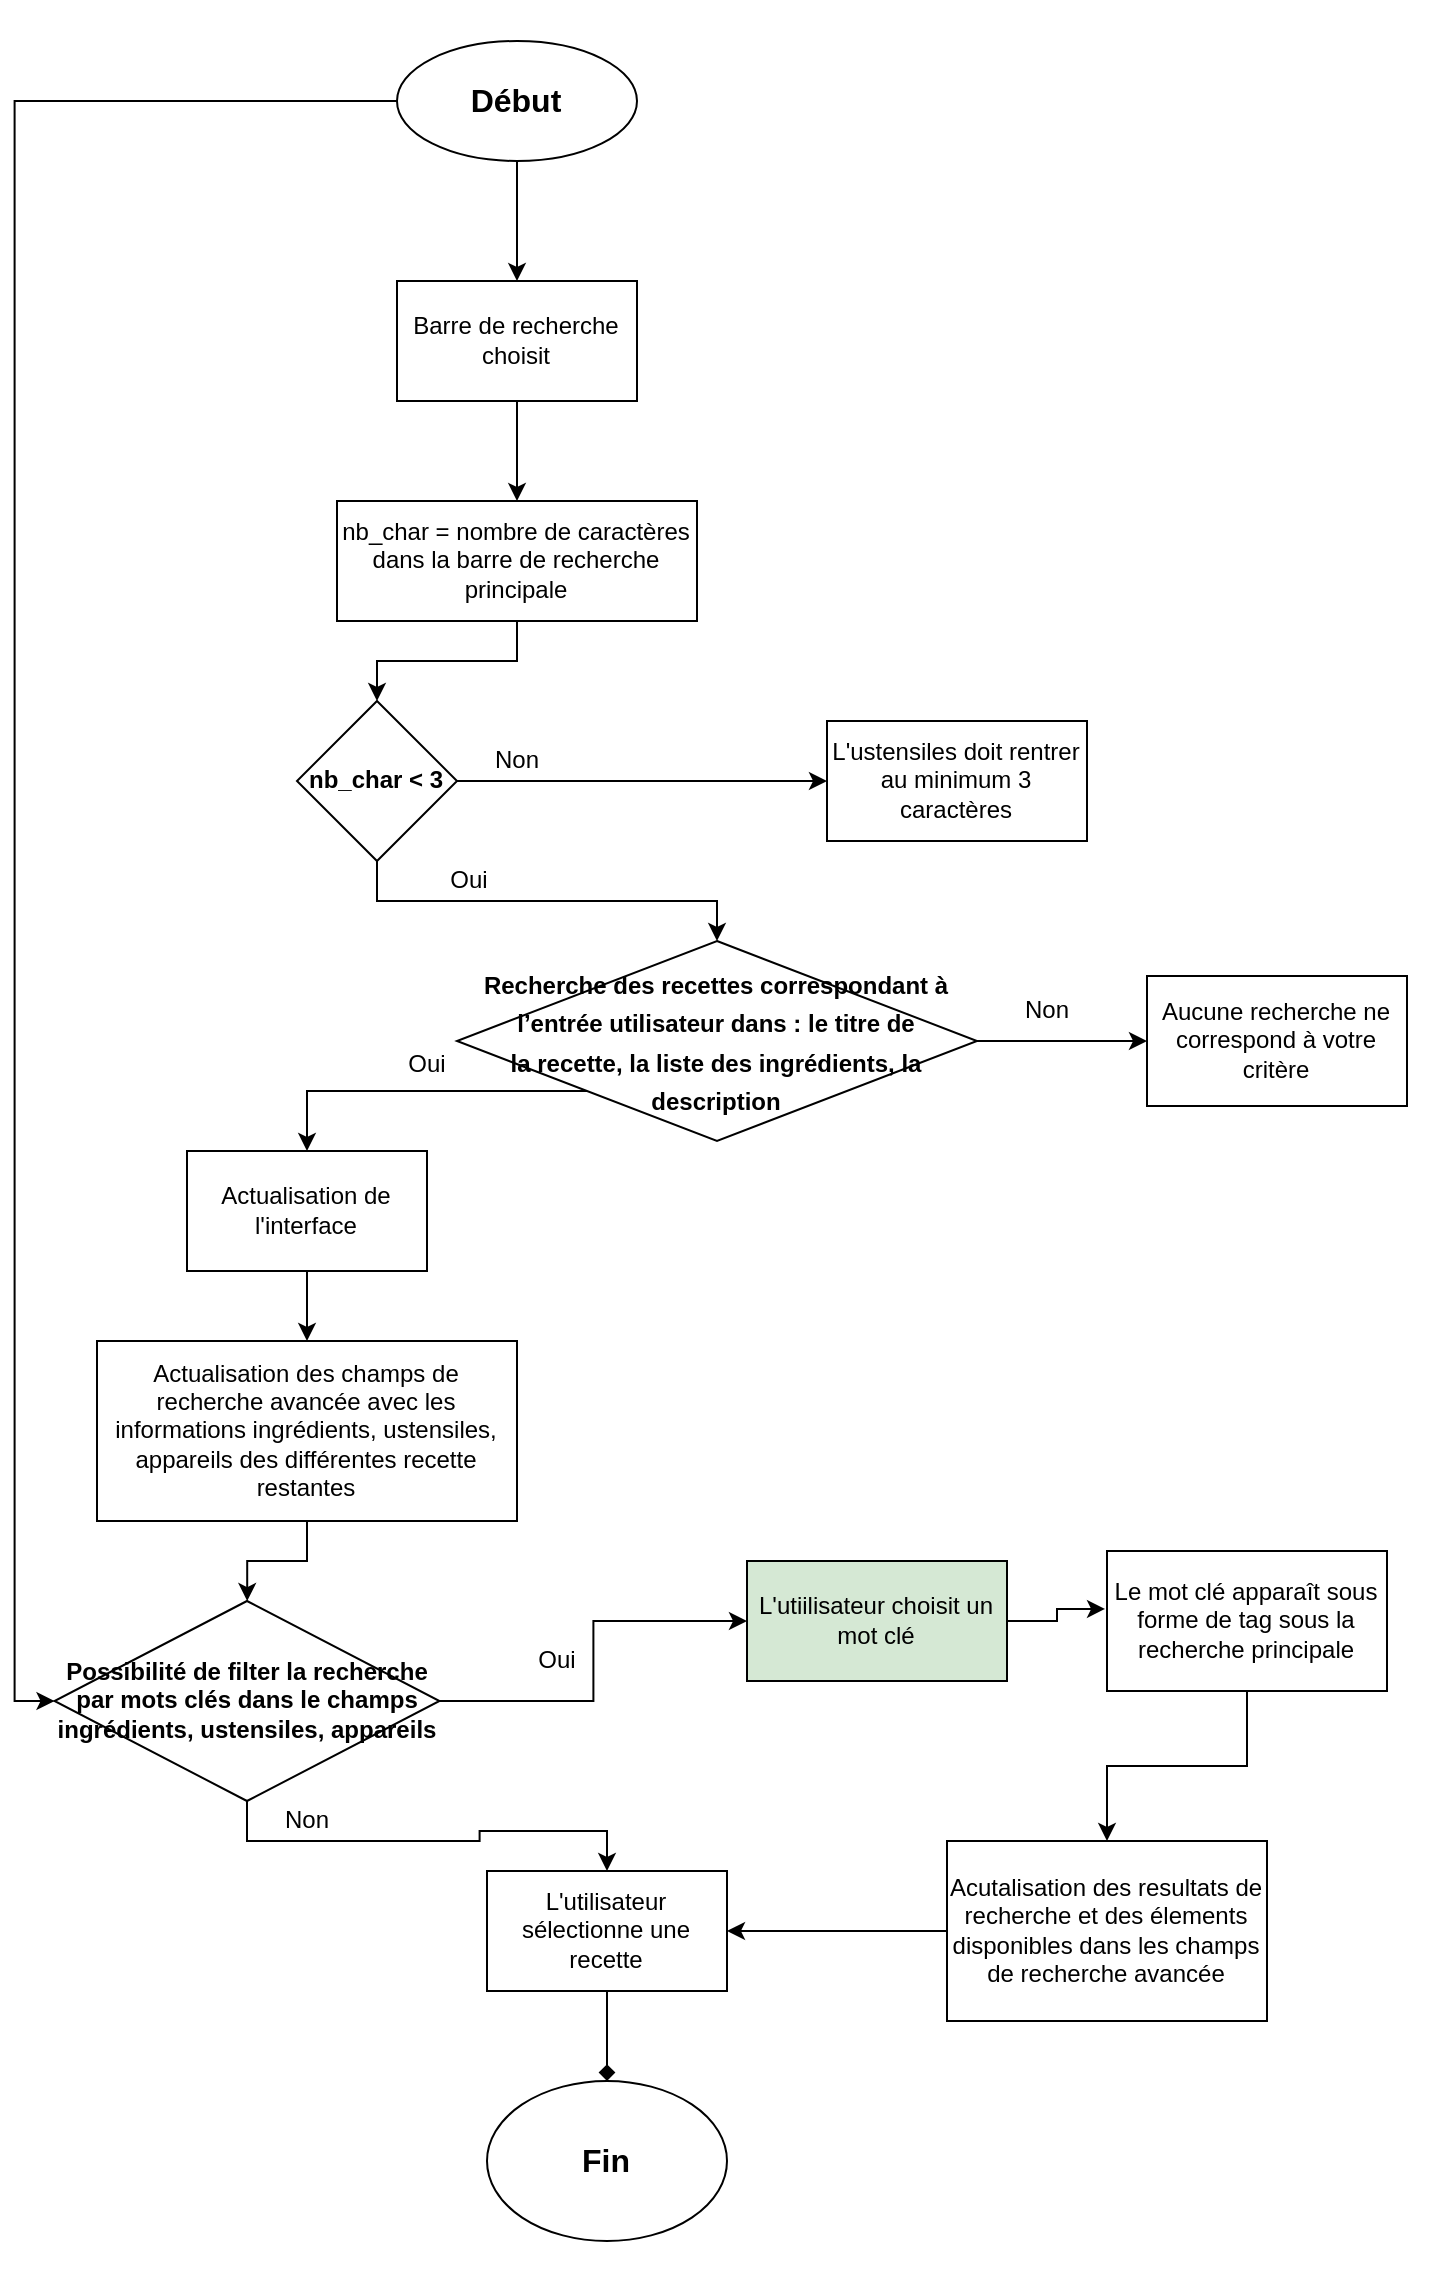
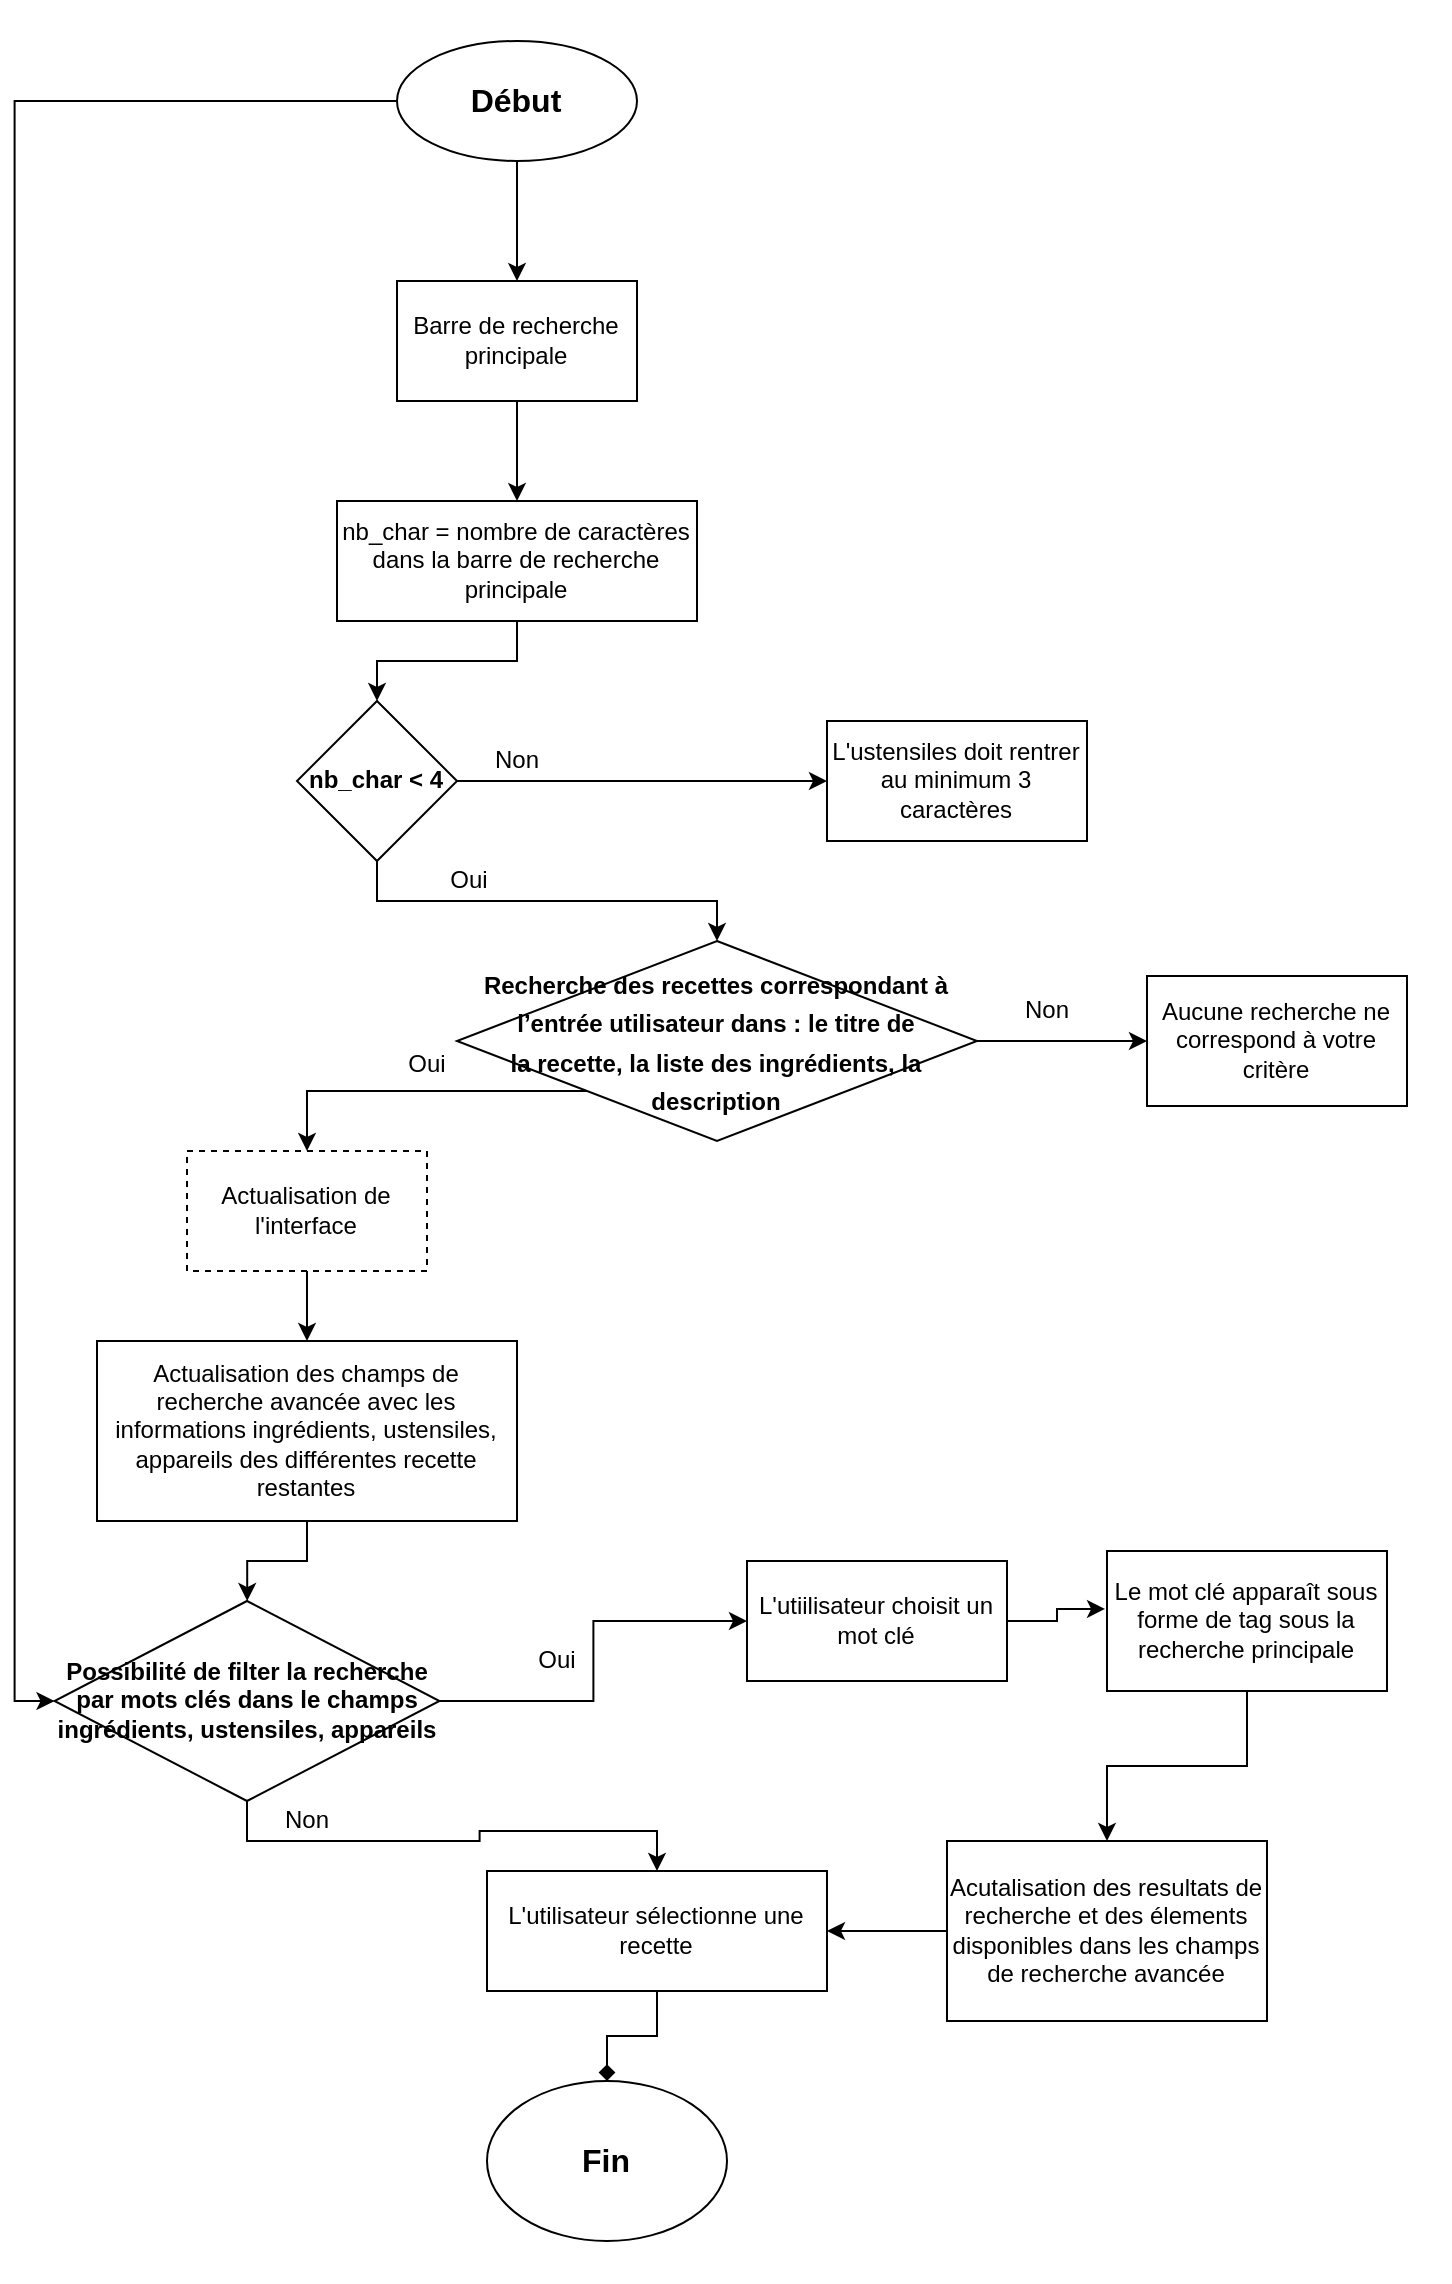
- <mxCell id="3" value="Barre de recherche choisit" style="rounded=0;whiteSpace=wrap;html=1;" vertex="1" parent="1"><mxGeometry x="192" y="140" width="120" height="60" as="geometry" /></mxCell>
+ <mxCell id="3" value="Barre de recherche principale" style="rounded=0;whiteSpace=wrap;html=1;" vertex="1" parent="1"><mxGeometry x="192" y="140" width="120" height="60" as="geometry" /></mxCell>
- <mxCell id="8" value="&lt;b&gt;nb_char &amp;lt; 3&lt;/b&gt;" style="rhombus;whiteSpace=wrap;html=1;" vertex="1" parent="1"><mxGeometry x="142" y="350" width="80" height="80" as="geometry" /></mxCell>
+ <mxCell id="8" value="&lt;b&gt;nb_char &amp;lt; 4&lt;/b&gt;" style="rhombus;whiteSpace=wrap;html=1;" vertex="1" parent="1"><mxGeometry x="142" y="350" width="80" height="80" as="geometry" /></mxCell>
- <mxCell id="12" value="Actualisation de l'interface" style="rounded=0;whiteSpace=wrap;html=1;" vertex="1" parent="1"><mxGeometry x="87" y="575" width="120" height="60" as="geometry" /></mxCell>
+ <mxCell id="12" value="Actualisation de l'interface" style="rounded=0;whiteSpace=wrap;html=1;dashed=1;" vertex="1" parent="1"><mxGeometry x="87" y="575" width="120" height="60" as="geometry" /></mxCell>
- <mxCell id="22" value="L'utiilisateur choisit un mot clé" style="rounded=0;whiteSpace=wrap;html=1;fillColor=#d5e8d4;" vertex="1" parent="1"><mxGeometry x="367" y="780" width="130" height="60" as="geometry" /></mxCell>
+ <mxCell id="22" value="L'utiilisateur choisit un mot clé" style="rounded=0;whiteSpace=wrap;html=1;" vertex="1" parent="1"><mxGeometry x="367" y="780" width="130" height="60" as="geometry" /></mxCell>
- <mxCell id="24" value="L'utilisateur sélectionne une recette" style="rounded=0;whiteSpace=wrap;html=1;" vertex="1" parent="1"><mxGeometry x="237" y="935" width="120" height="60" as="geometry" /></mxCell>
+ <mxCell id="24" value="L'utilisateur sélectionne une recette" style="rounded=0;whiteSpace=wrap;html=1;" vertex="1" parent="1"><mxGeometry x="237" y="935" width="170" height="60" as="geometry" /></mxCell>
